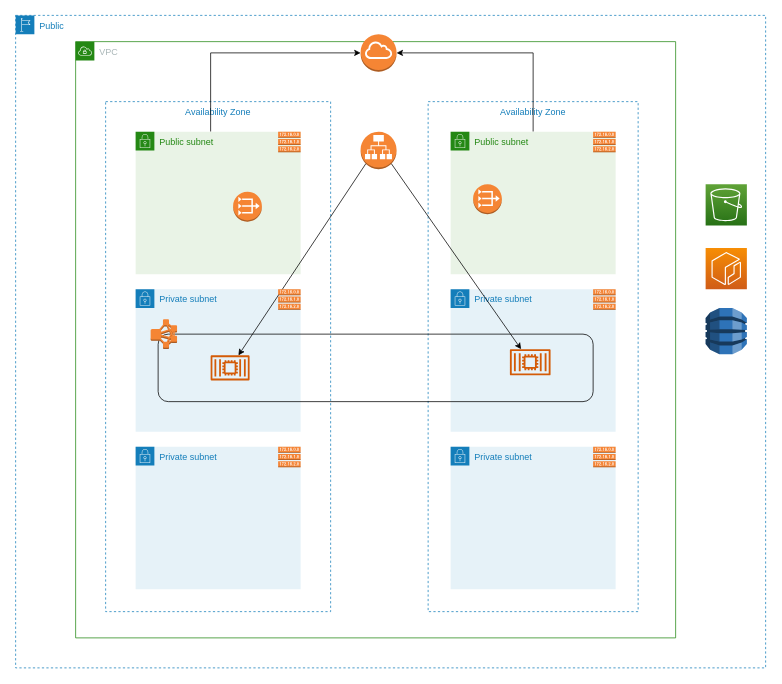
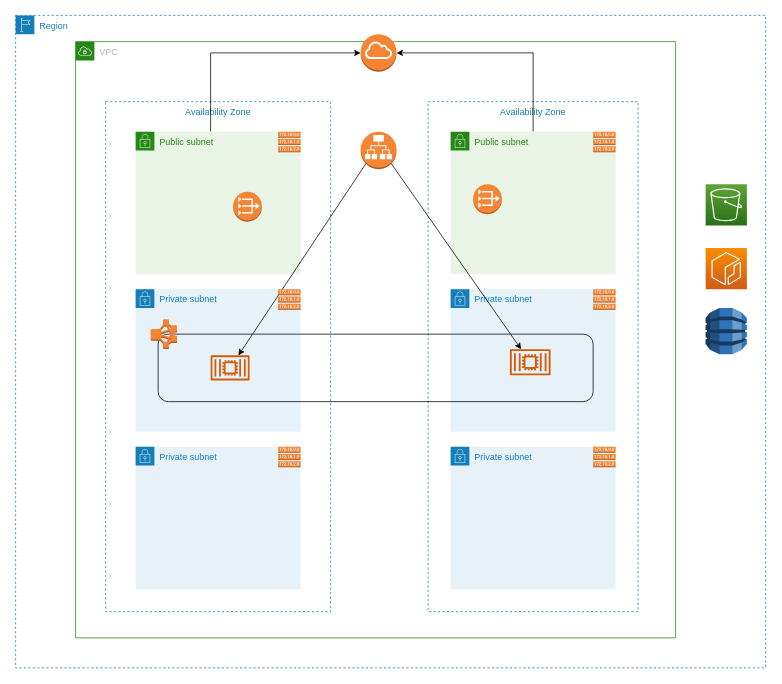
- <mxCell id="2" value="Public" style="points=[[0,0],[0.25,0],[0.5,0],[0.75,0],[1,0],[1,0.25],[1,0.5],[1,0.75],[1,1],[0.75,1],[0.5,1],[0.25,1],[0,1],[0,0.75],[0,0.5],[0,0.25]];outlineConnect=0;gradientColor=none;html=1;whiteSpace=wrap;fontSize=12;fontStyle=0;container=1;pointerEvents=0;collapsible=0;recursiveResize=0;shape=mxgraph.aws4.group;grIcon=mxgraph.aws4.group_region;strokeColor=#147EBA;fillColor=none;verticalAlign=top;align=left;spacingLeft=30;fontColor=#147EBA;dashed=1;" vertex="1" parent="1"><mxGeometry x="20" y="20" width="1000" height="870" as="geometry" /></mxCell>
+ <mxCell id="2" value="Region" style="points=[[0,0],[0.25,0],[0.5,0],[0.75,0],[1,0],[1,0.25],[1,0.5],[1,0.75],[1,1],[0.75,1],[0.5,1],[0.25,1],[0,1],[0,0.75],[0,0.5],[0,0.25]];outlineConnect=0;gradientColor=none;html=1;whiteSpace=wrap;fontSize=12;fontStyle=0;container=1;pointerEvents=0;collapsible=0;recursiveResize=0;shape=mxgraph.aws4.group;grIcon=mxgraph.aws4.group_region;strokeColor=#147EBA;fillColor=none;verticalAlign=top;align=left;spacingLeft=30;fontColor=#147EBA;dashed=1;" vertex="1" parent="1"><mxGeometry x="20" y="20" width="1000" height="870" as="geometry" /></mxCell>
